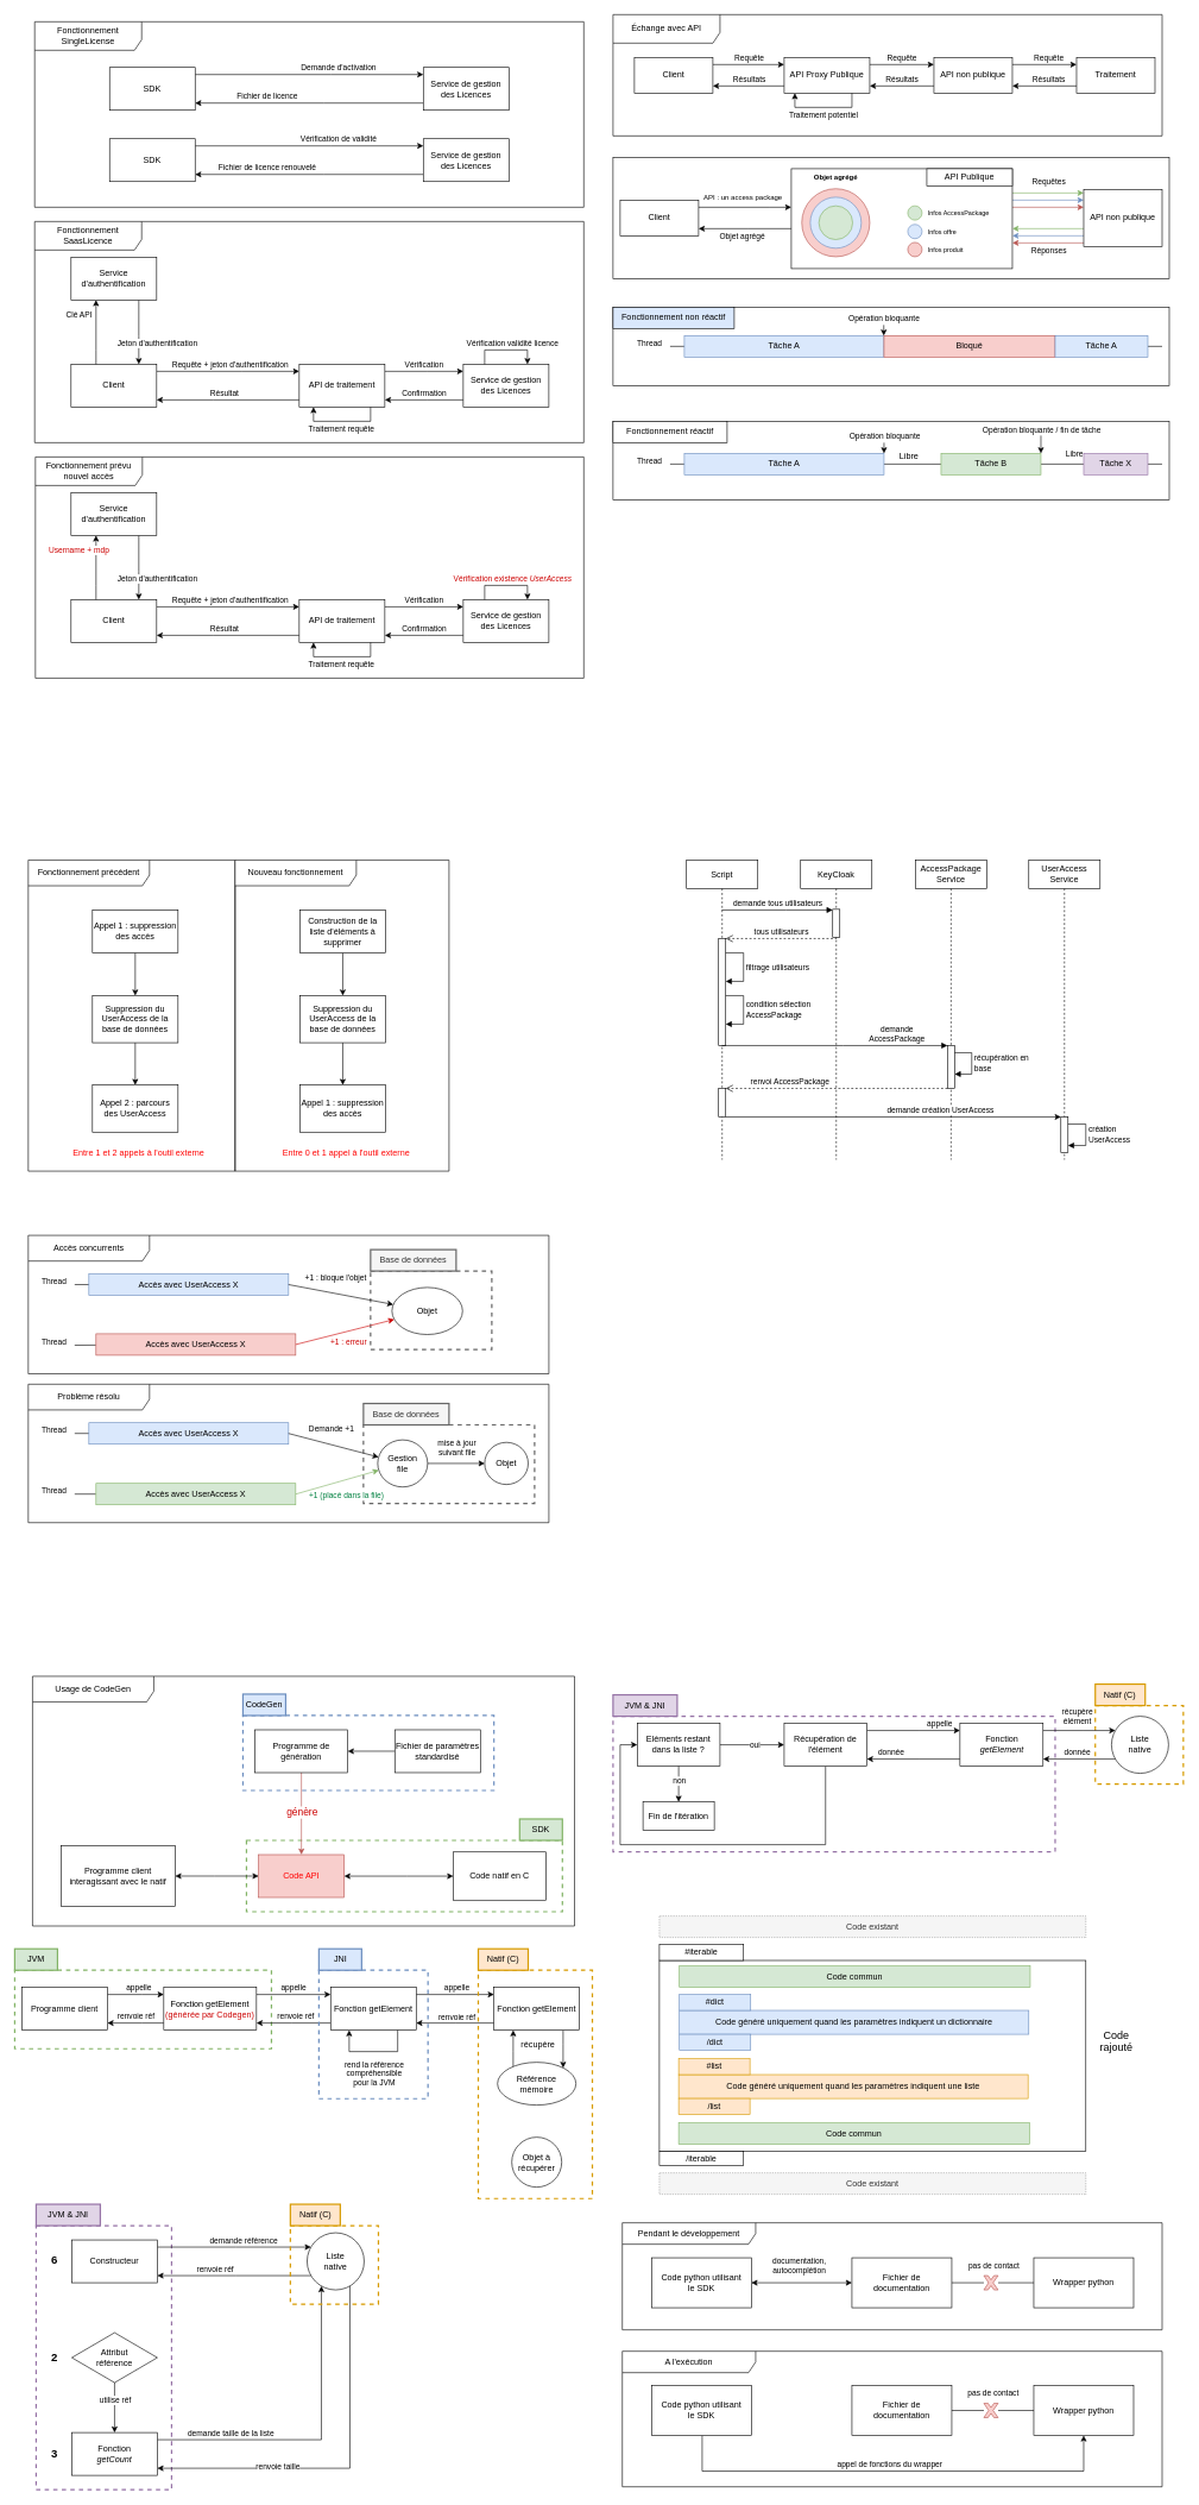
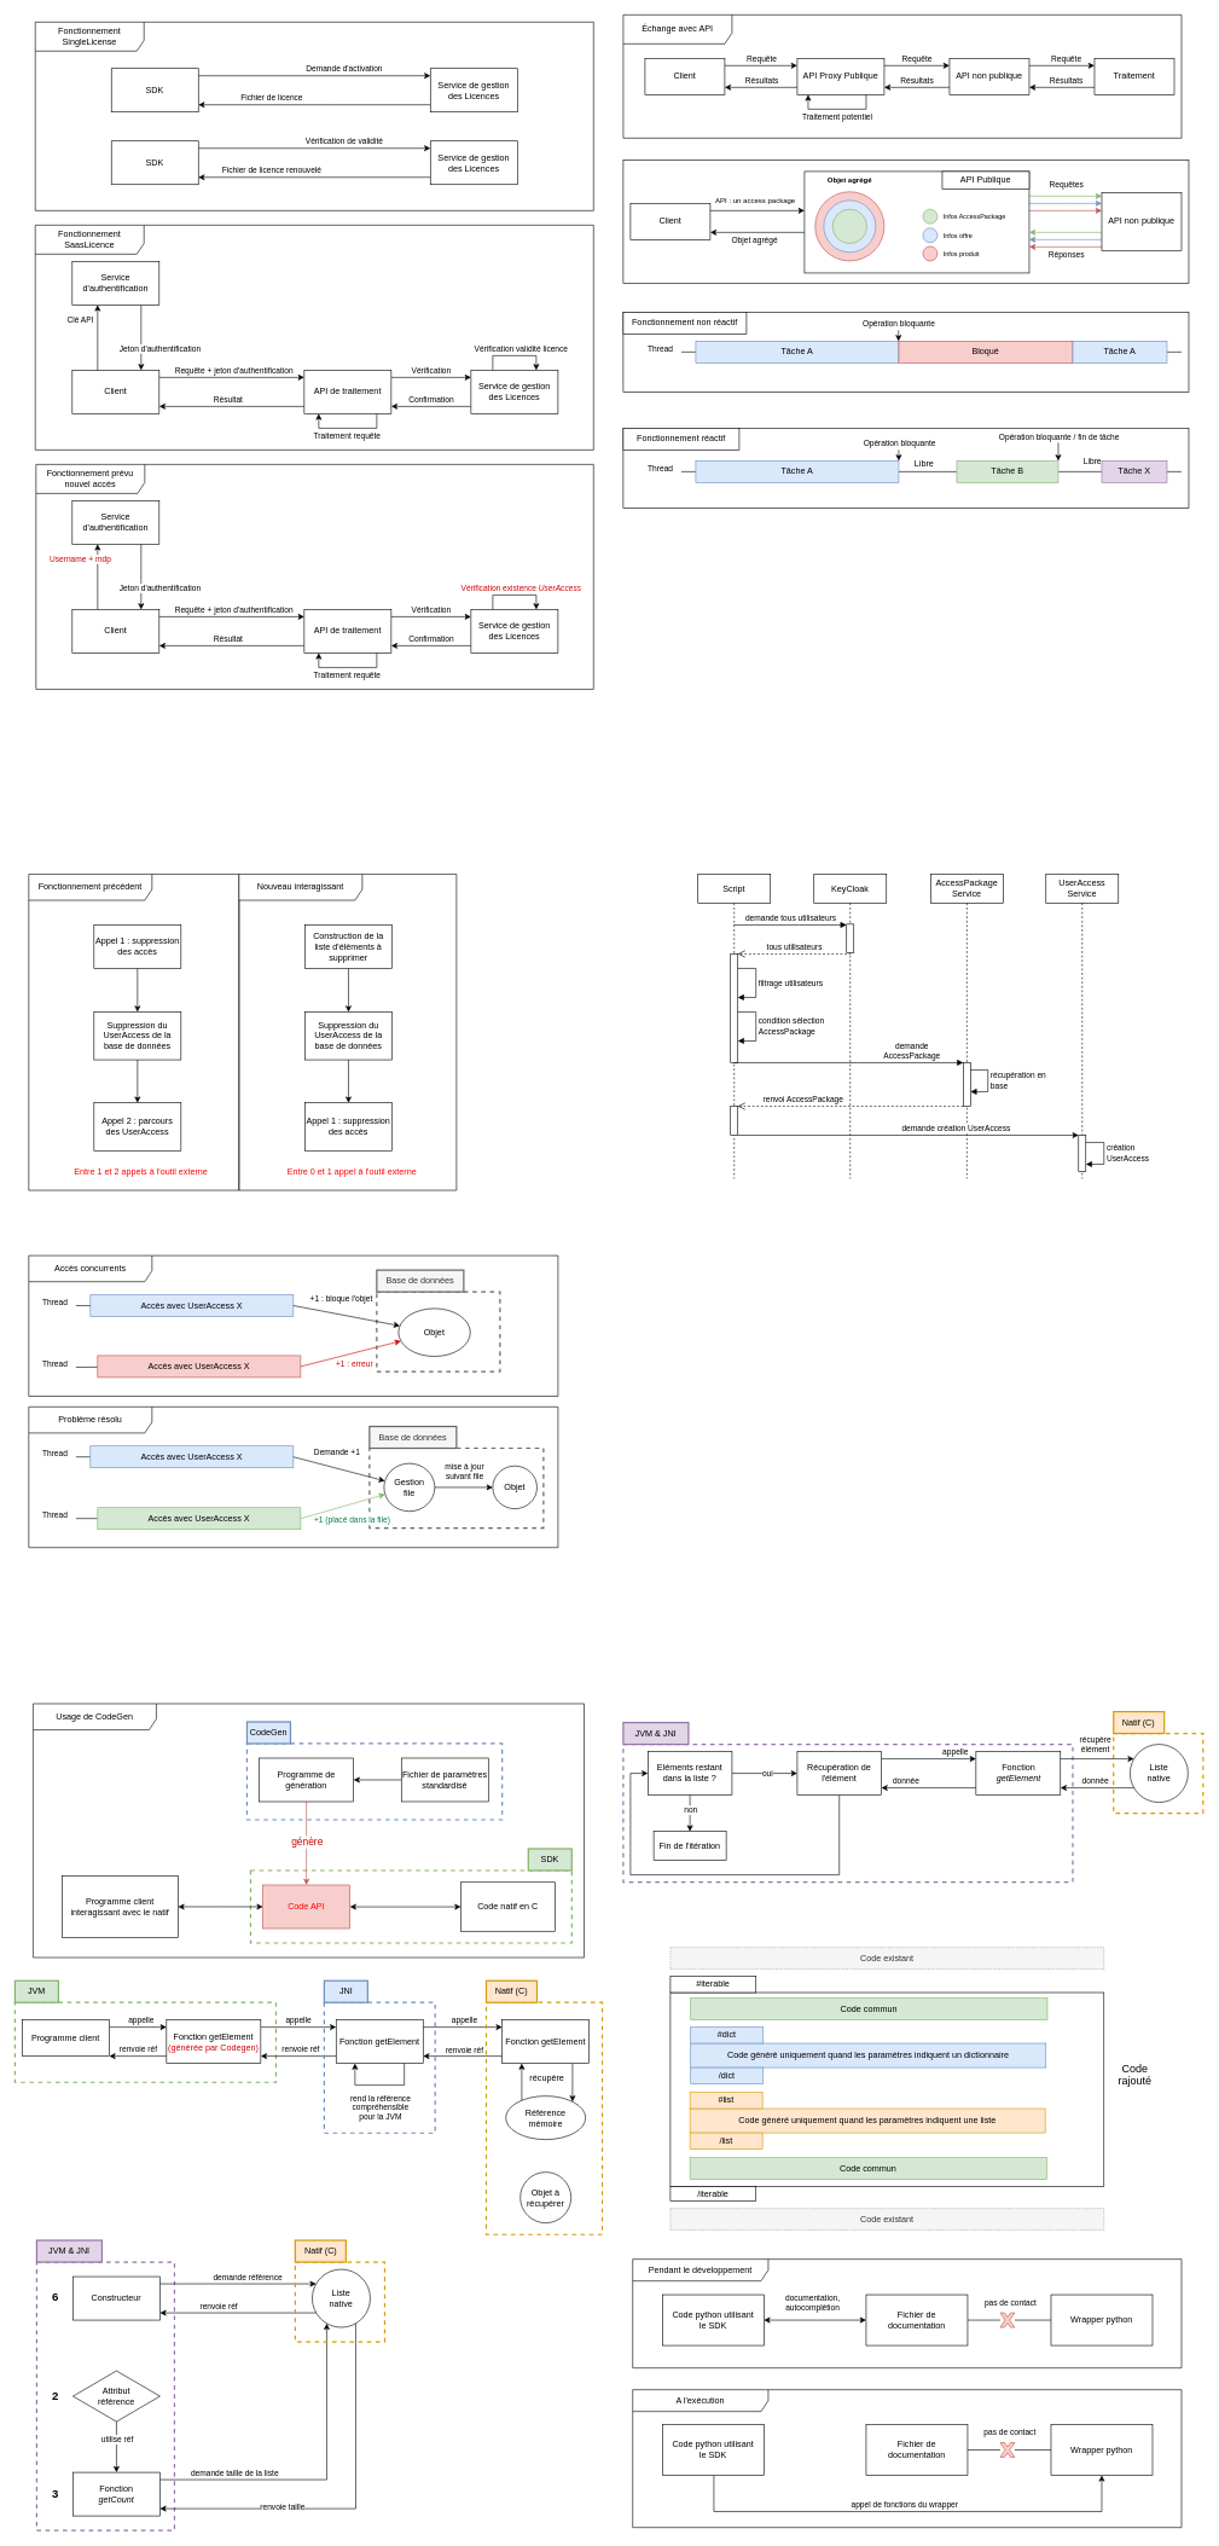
- <mxCell id="131" value="Fonctionnement non réactif" style="rounded=0;whiteSpace=wrap;html=1;fillColor=#dae8fc;" parent="1" vertex="1"><mxGeometry x="859" y="430" width="170" height="30" as="geometry" /></mxCell>
+ <mxCell id="131" value="Fonctionnement non réactif" style="rounded=0;whiteSpace=wrap;html=1;" parent="1" vertex="1"><mxGeometry x="859" y="430" width="170" height="30" as="geometry" /></mxCell>
- <mxCell id="149" value="Nouveau fonctionnement" style="shape=umlFrame;whiteSpace=wrap;html=1;pointerEvents=0;width=170;height=36;" parent="1" vertex="1"><mxGeometry x="329" y="1205" width="300" height="436" as="geometry" /></mxCell>
+ <mxCell id="149" value="Nouveau interagissant" style="shape=umlFrame;whiteSpace=wrap;html=1;pointerEvents=0;width=170;height=36;" parent="1" vertex="1"><mxGeometry x="329" y="1205" width="300" height="436" as="geometry" /></mxCell>
- <mxCell id="165" value="Programme client" style="rounded=0;whiteSpace=wrap;html=1;" parent="1" vertex="1"><mxGeometry x="30" y="2785" width="120" height="60" as="geometry" /></mxCell>
+ <mxCell id="165" value="Programme client" style="rounded=0;whiteSpace=wrap;html=1;" parent="1" vertex="1"><mxGeometry x="30" y="2785" width="120" height="50" as="geometry" /></mxCell>
